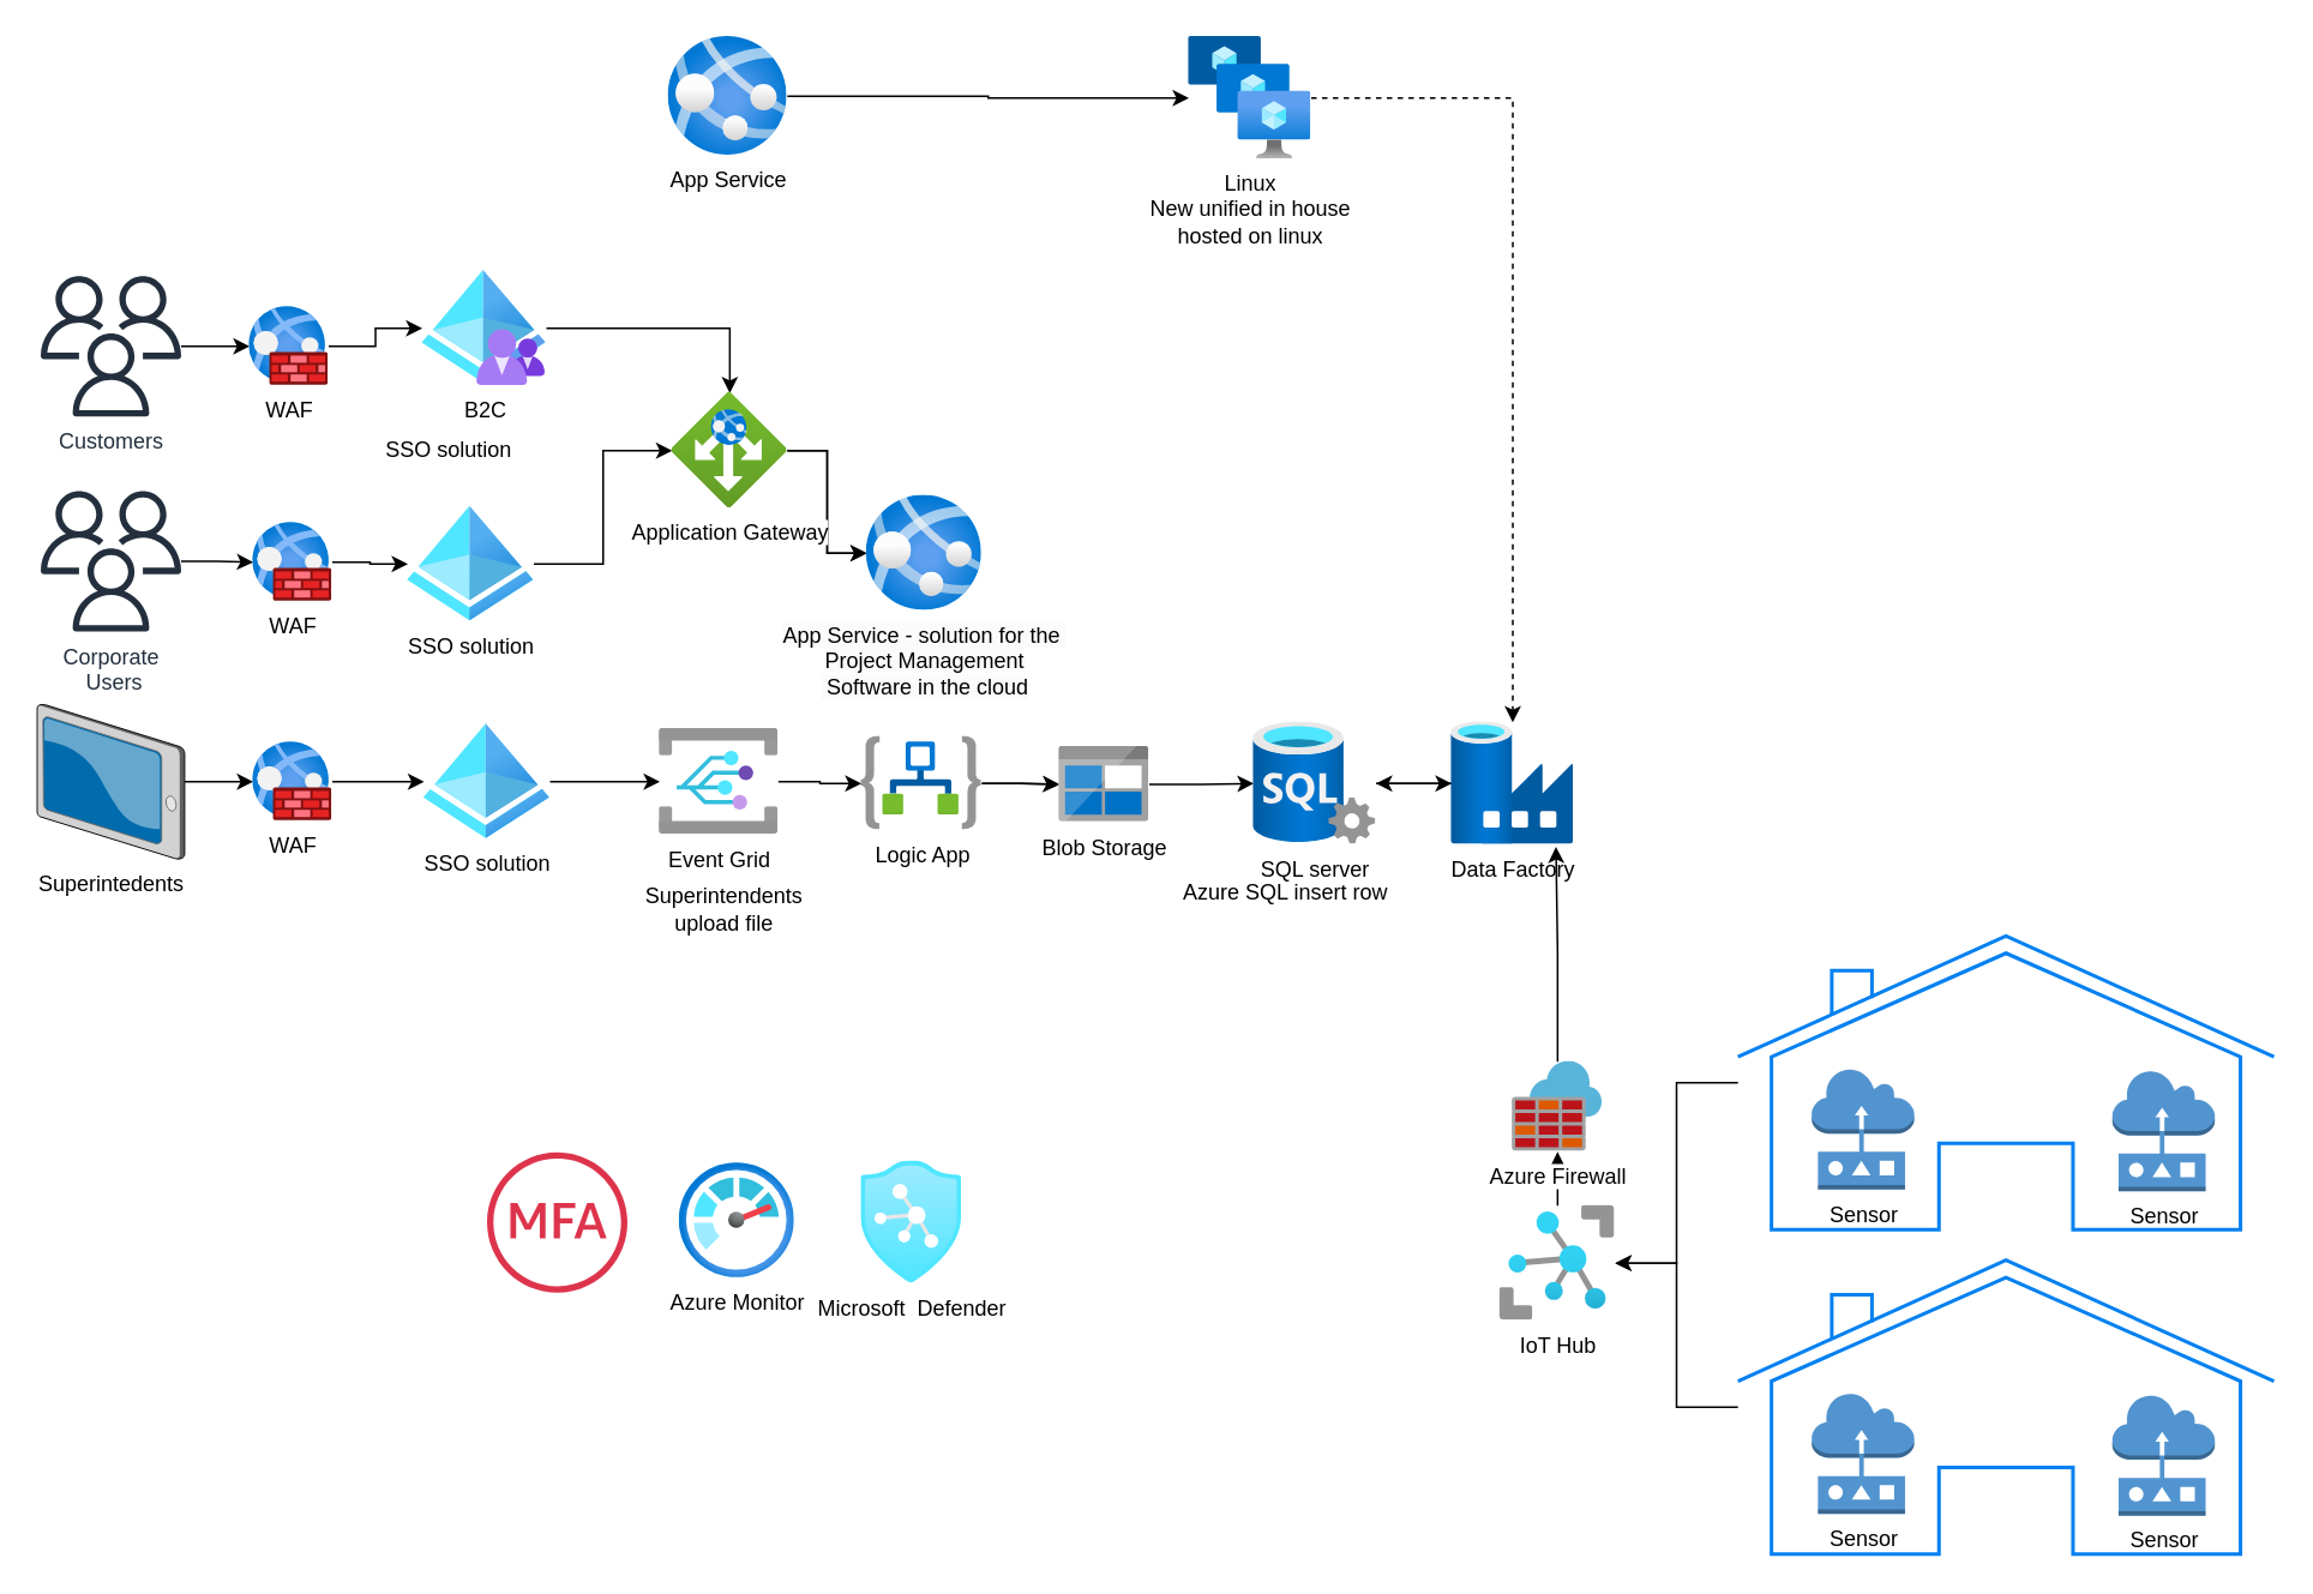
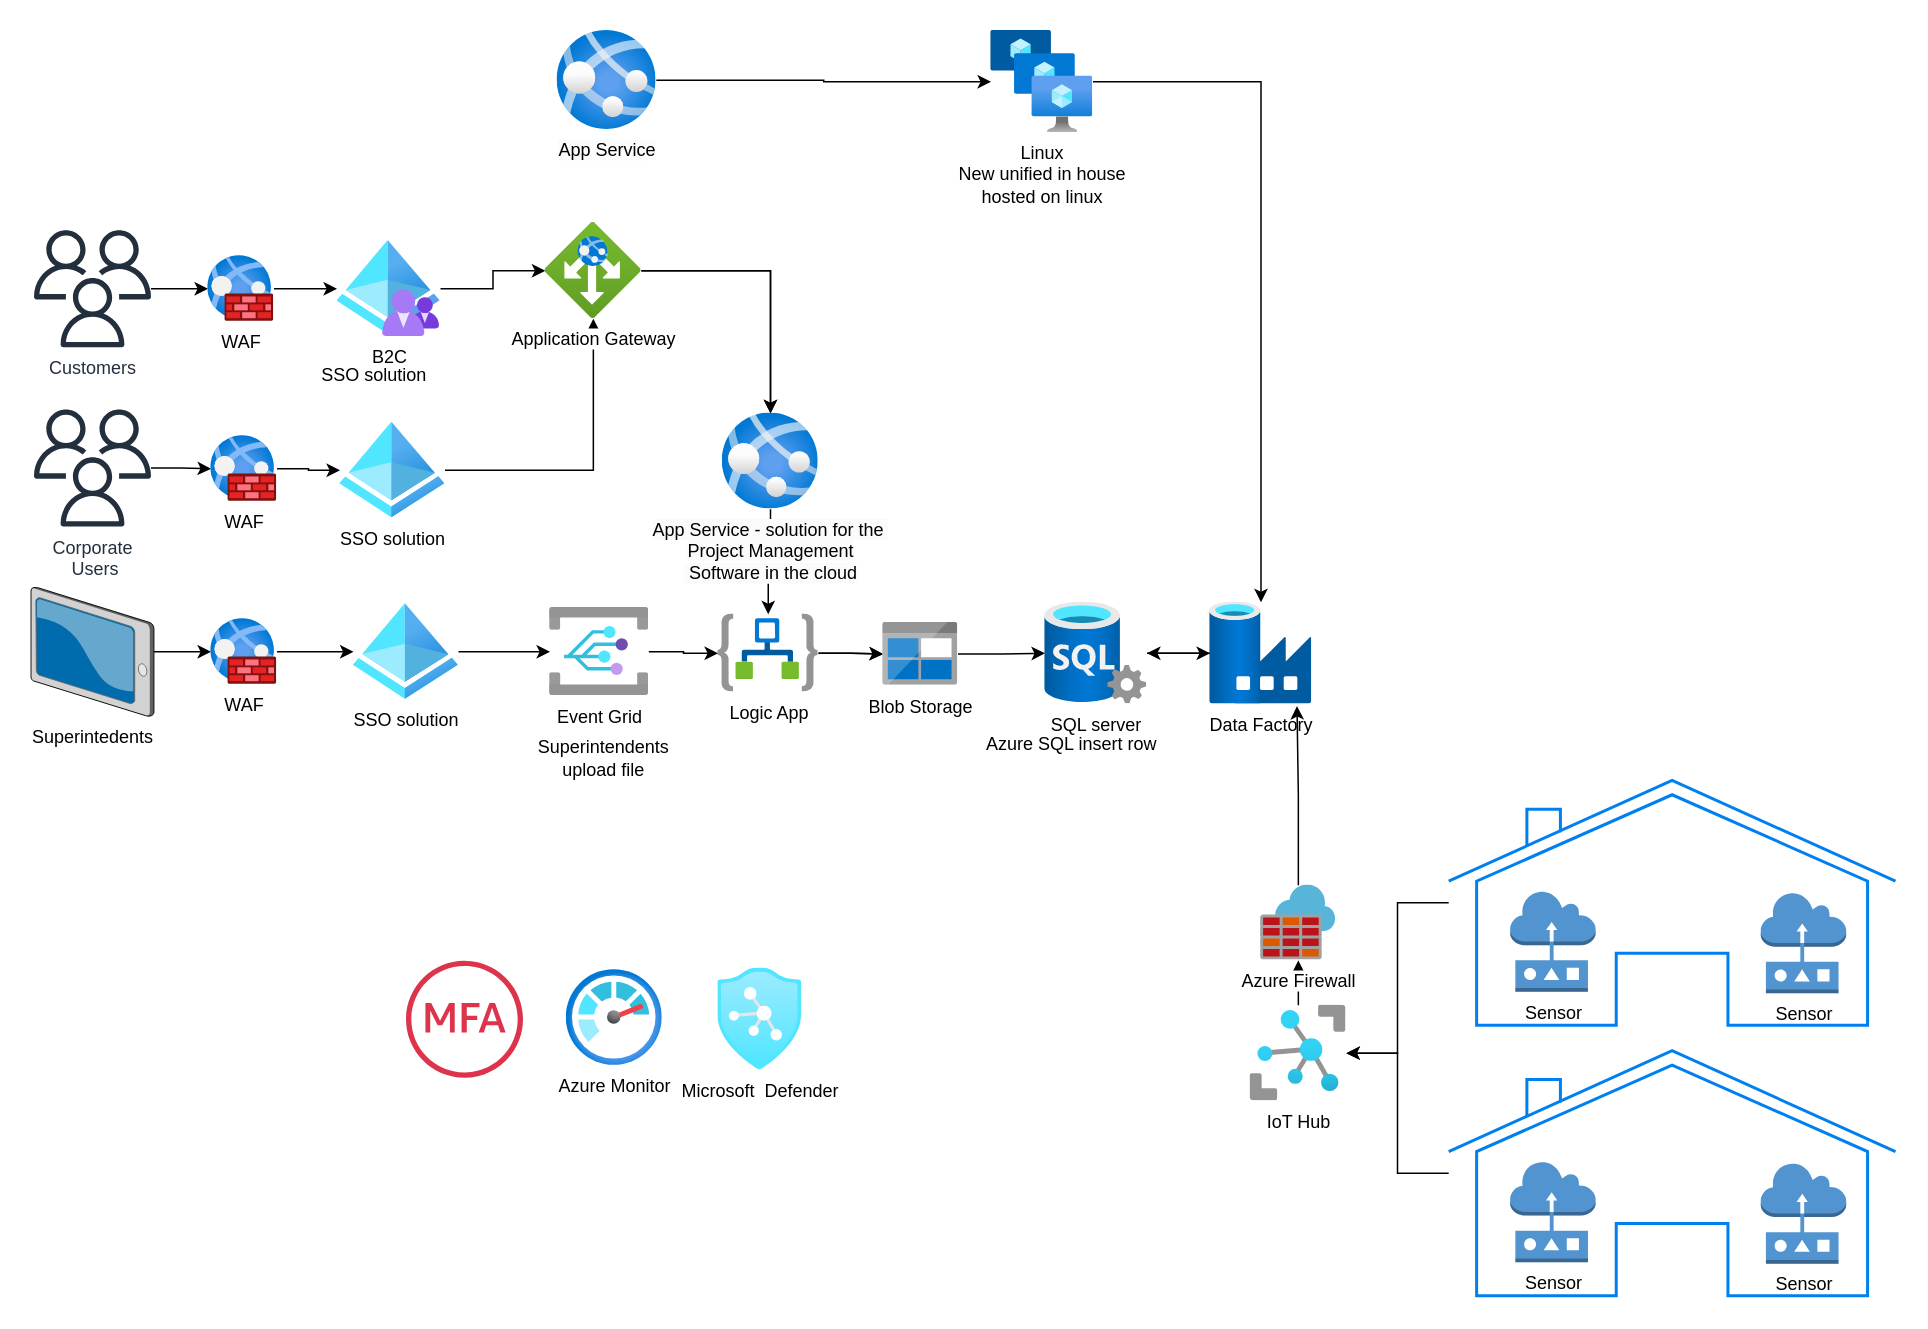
- <mxCell id="41" style="edgeStyle=orthogonalEdgeStyle;rounded=0;orthogonalLoop=1;jettySize=auto;html=1;dashed=1;" parent="1" source="42" target="6" edge="1"><mxGeometry relative="1" as="geometry" /></mxCell>
+ <mxCell id="41" style="edgeStyle=orthogonalEdgeStyle;rounded=0;orthogonalLoop=1;jettySize=auto;html=1;" parent="1" source="42" target="6" edge="1"><mxGeometry relative="1" as="geometry" /></mxCell>
- <mxCell id="39" value="B2C" style="image;aspect=fixed;html=1;points=[];align=center;fontSize=12;image=img/lib/azure2/identity/Azure_AD_B2C.svg;" parent="1" vertex="1"><mxGeometry x="234" y="150" width="69" height="64" as="geometry" /></mxCell>
+ <mxCell id="39" value="B2C" style="image;aspect=fixed;html=1;points=[];align=center;fontSize=12;image=img/lib/azure2/identity/Azure_AD_B2C.svg;" parent="1" vertex="1"><mxGeometry x="224" y="160" width="69" height="64" as="geometry" /></mxCell>
- <mxCell id="45" value="Application Gateway" style="image;aspect=fixed;html=1;points=[];align=center;fontSize=12;image=img/lib/azure2/networking/Application_Gateways.svg;" parent="1" vertex="1"><mxGeometry x="372.88" y="218" width="64" height="64" as="geometry" /></mxCell>
+ <mxCell id="45" value="Application Gateway" style="image;aspect=fixed;html=1;points=[];align=center;fontSize=12;image=img/lib/azure2/networking/Application_Gateways.svg;" parent="1" vertex="1"><mxGeometry x="362.88" y="148" width="64" height="64" as="geometry" /></mxCell>
+ <mxCell id="48" style="edgeStyle=orthogonalEdgeStyle;rounded=0;orthogonalLoop=1;jettySize=auto;html=1;" parent="1" source="49" target="4" edge="1"><mxGeometry relative="1" as="geometry" /></mxCell>
